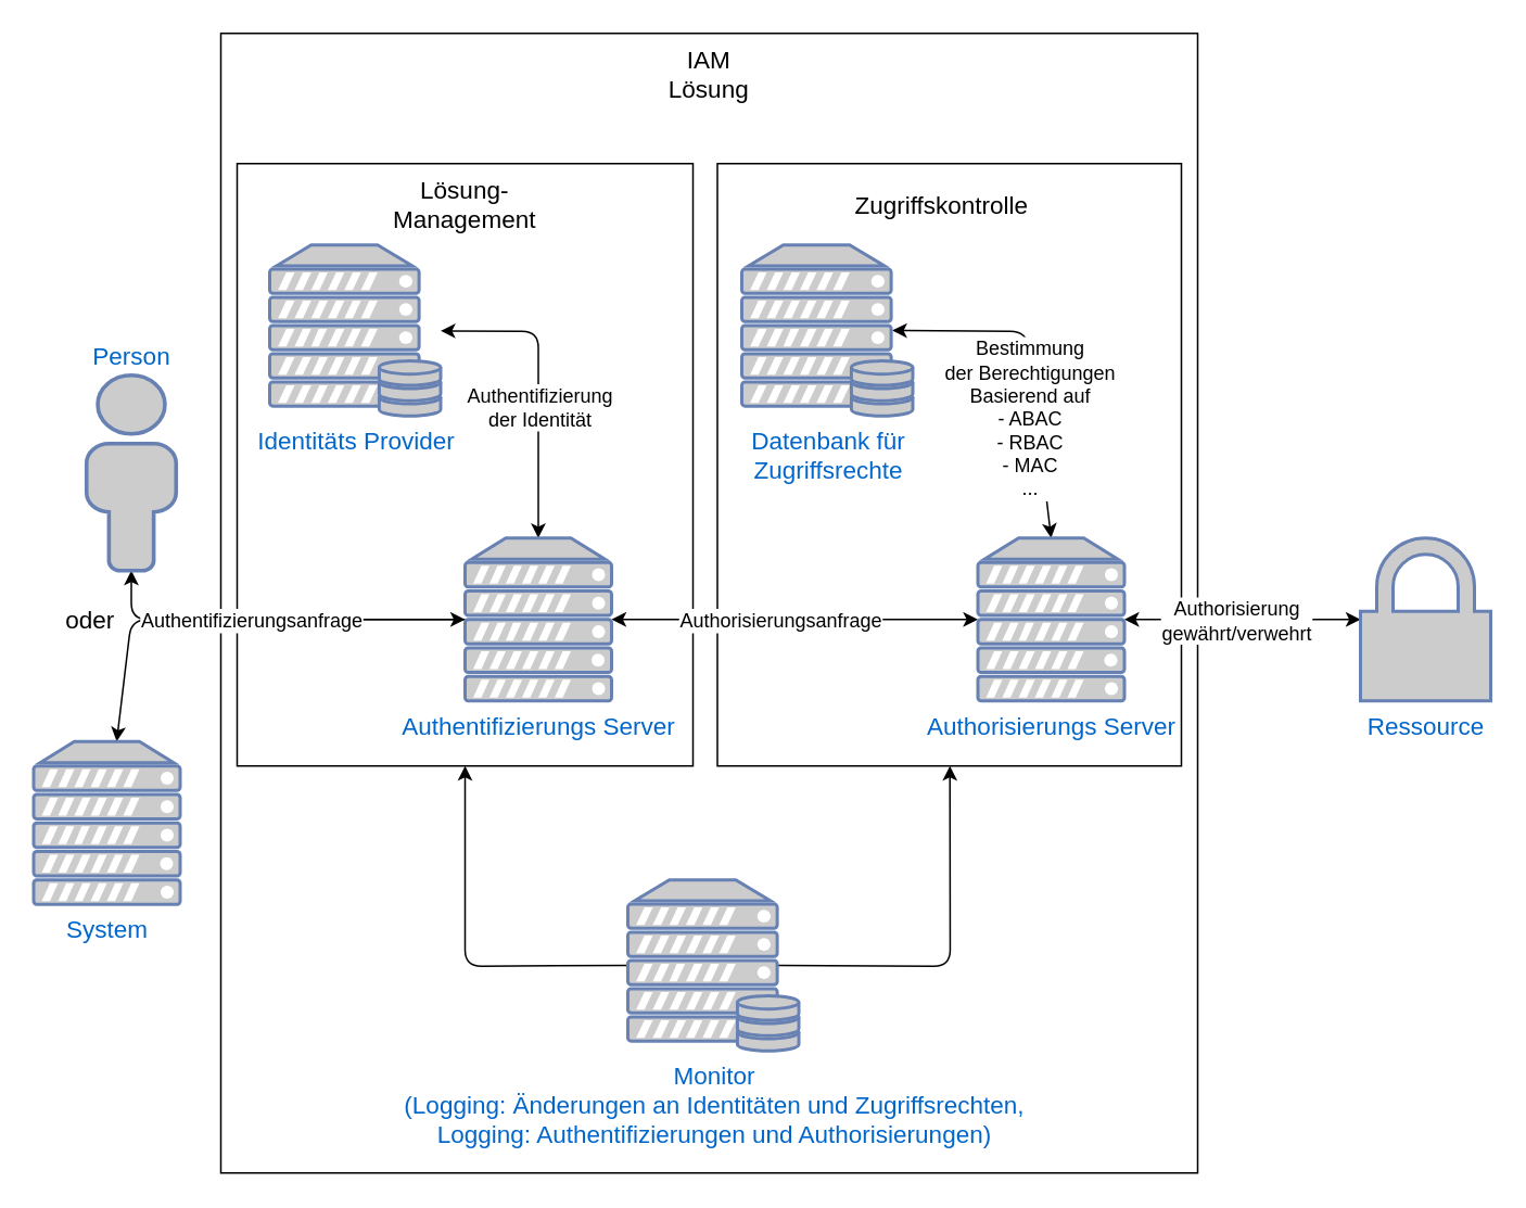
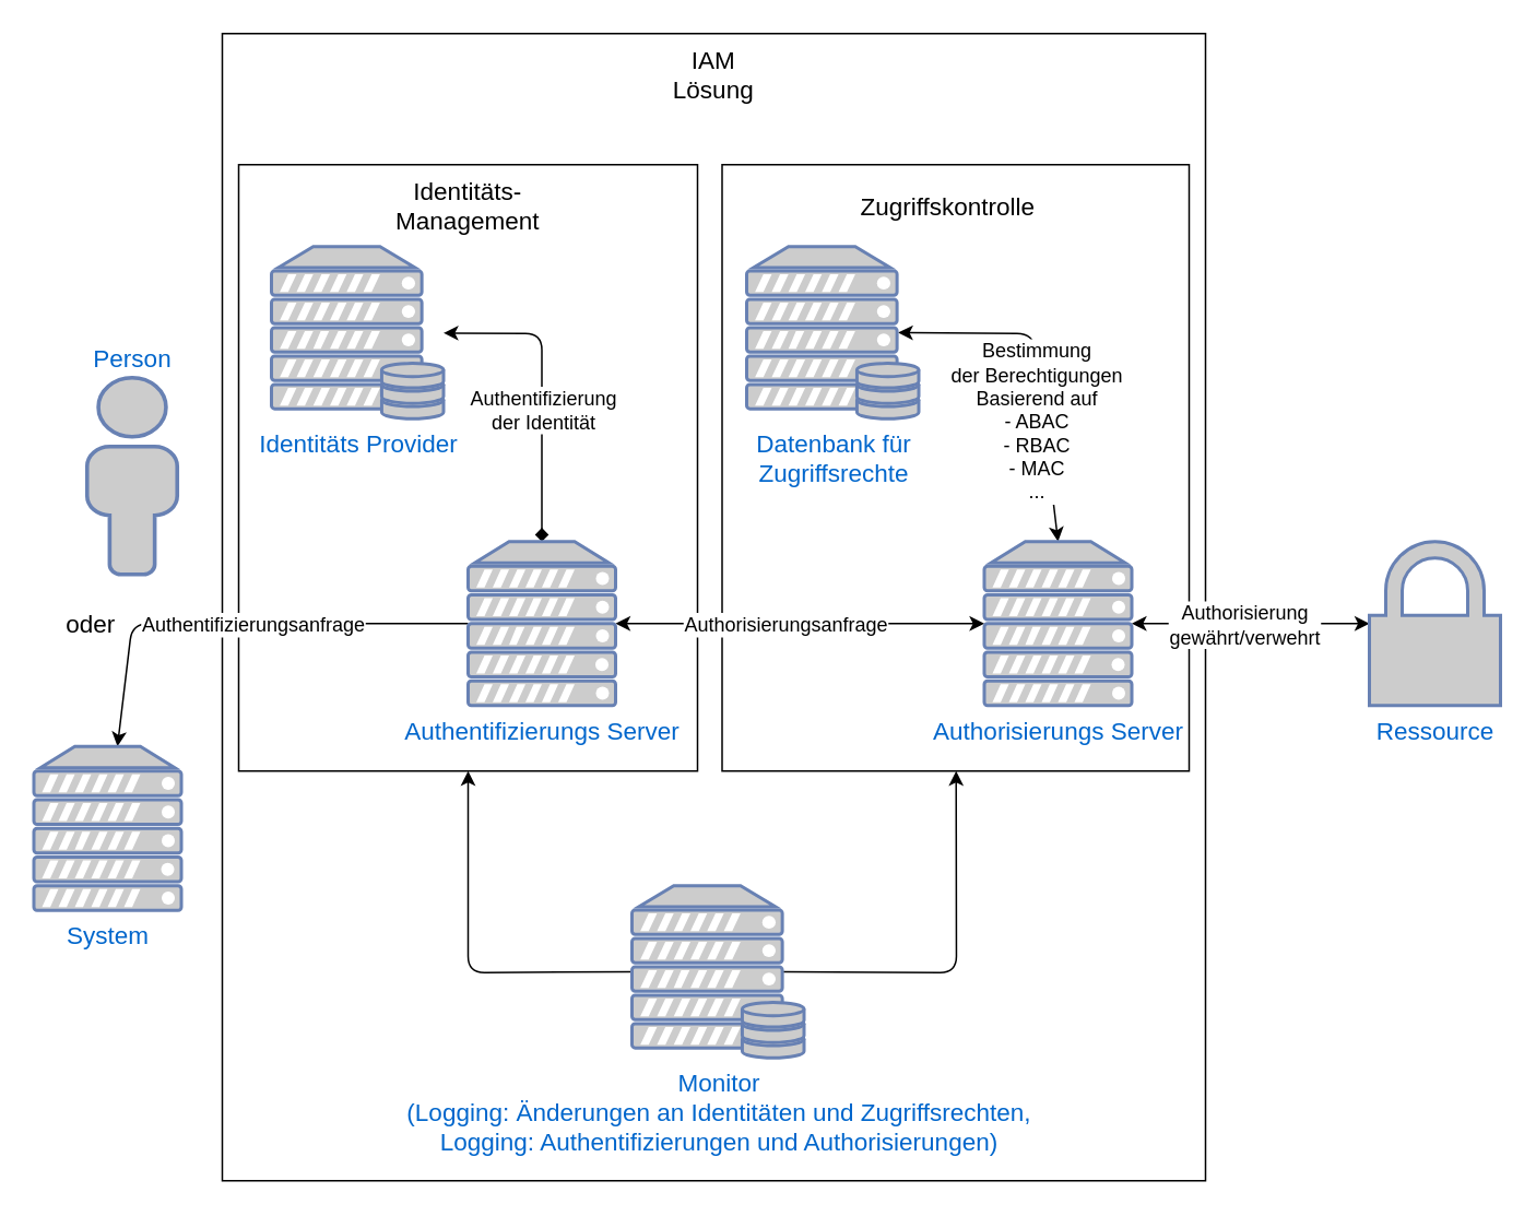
- <mxCell id="27" value="Lösung- Management" style="text;html=1;strokeColor=none;fillColor=none;align=center;verticalAlign=middle;whiteSpace=wrap;rounded=0;fontSize=15;" vertex="1" parent="1"><mxGeometry x="255" y="110" width="60" height="30" as="geometry" /></mxCell>
+ <mxCell id="27" value="Identitäts- Management" style="text;html=1;strokeColor=none;fillColor=none;align=center;verticalAlign=middle;whiteSpace=wrap;rounded=0;fontSize=15;" vertex="1" parent="1"><mxGeometry x="255" y="110" width="60" height="30" as="geometry" /></mxCell>
- <mxCell id="12" style="edgeStyle=none;html=1;entryX=0.5;entryY=0;entryDx=0;entryDy=0;entryPerimeter=0;startArrow=classic;startFill=1;" edge="1" parent="1" source="14" target="20"><mxGeometry relative="1" as="geometry"><Array as="points"><mxPoint x="330" y="203" /></Array></mxGeometry></mxCell>
+ <mxCell id="12" style="edgeStyle=none;html=1;entryX=0.5;entryY=0;entryDx=0;entryDy=0;entryPerimeter=0;startArrow=classic;startFill=1;endArrow=diamond;" edge="1" parent="1" source="14" target="20"><mxGeometry relative="1" as="geometry"><Array as="points"><mxPoint x="330" y="203" /></Array></mxGeometry></mxCell>
- <mxCell id="7" style="edgeStyle=none;html=1;entryX=0;entryY=0.5;entryDx=0;entryDy=0;entryPerimeter=0;startArrow=classic;startFill=1;" edge="1" parent="1" source="8" target="20"><mxGeometry relative="1" as="geometry"><Array as="points"><mxPoint x="80" y="380" /></Array></mxGeometry></mxCell>
